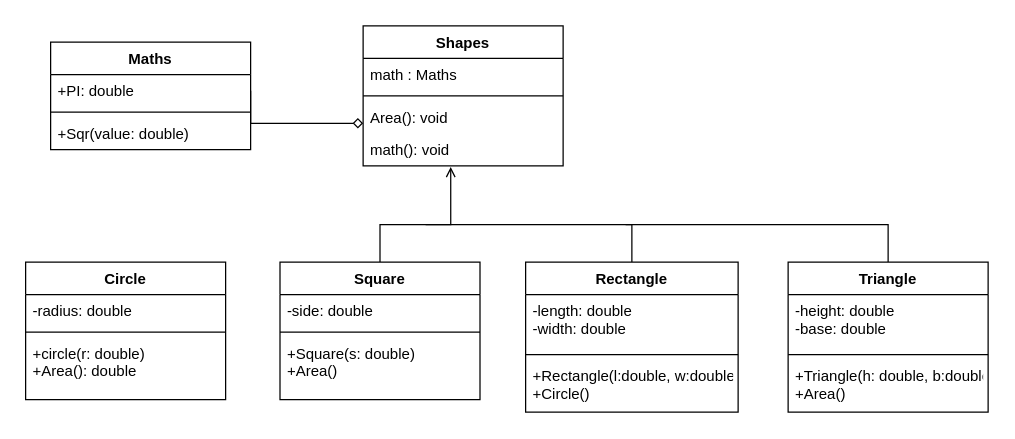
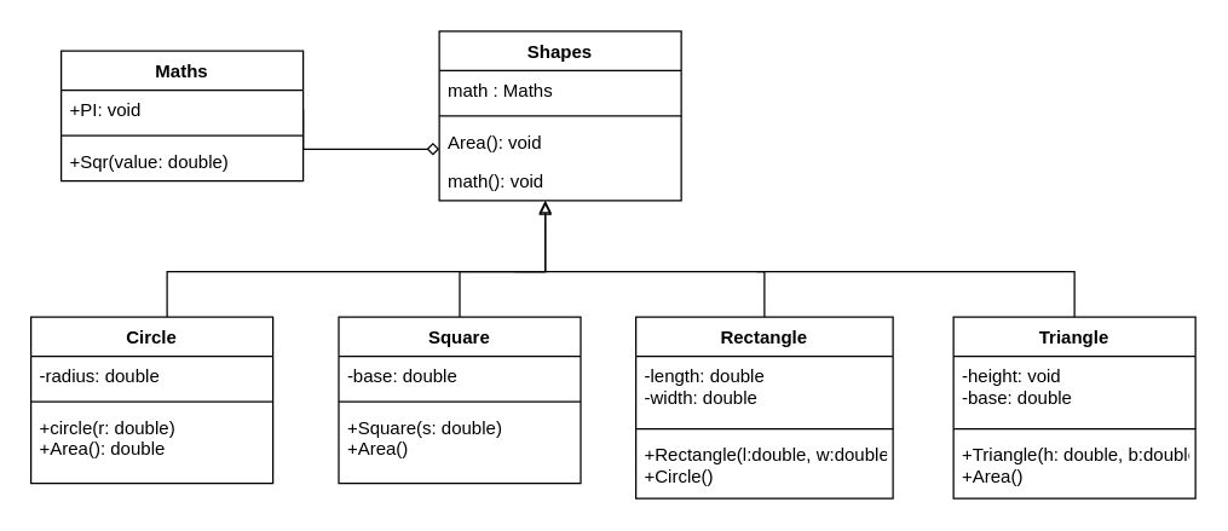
- <mxCell id="24" value="+PI: double" style="text;strokeColor=none;fillColor=none;align=left;verticalAlign=top;spacingLeft=4;spacingRight=4;overflow=hidden;rotatable=0;points=[[0,0.5],[1,0.5]];portConstraint=eastwest;" vertex="1" parent="23"><mxGeometry y="26" width="160" height="26" as="geometry" /></mxCell>
+ <mxCell id="24" value="+PI: void" style="text;strokeColor=none;fillColor=none;align=left;verticalAlign=top;spacingLeft=4;spacingRight=4;overflow=hidden;rotatable=0;points=[[0,0.5],[1,0.5]];portConstraint=eastwest;" vertex="1" parent="23"><mxGeometry y="26" width="160" height="26" as="geometry" /></mxCell>
- <mxCell id="17" style="edgeStyle=orthogonalEdgeStyle;rounded=0;orthogonalLoop=1;jettySize=auto;html=1;exitX=0.5;exitY=0;exitDx=0;exitDy=0;entryX=0.438;entryY=1.038;entryDx=0;entryDy=0;entryPerimeter=0;endArrow=open;endFill=0;" edge="1" parent="1" source="18" target="31"><mxGeometry relative="1" as="geometry"><Array as="points"><mxPoint x="304" y="179" /><mxPoint x="360" y="179" /></Array></mxGeometry></mxCell>
+ <mxCell id="17" style="edgeStyle=orthogonalEdgeStyle;rounded=0;orthogonalLoop=1;jettySize=auto;html=1;exitX=0.5;exitY=0;exitDx=0;exitDy=0;entryX=0.438;entryY=1.038;entryDx=0;entryDy=0;entryPerimeter=0;endArrow=block;endFill=0;" edge="1" parent="1" source="18" target="31"><mxGeometry relative="1" as="geometry"><Array as="points"><mxPoint x="304" y="179" /><mxPoint x="360" y="179" /></Array></mxGeometry></mxCell>
+ <mxCell id="2" style="edgeStyle=orthogonalEdgeStyle;rounded=0;orthogonalLoop=1;jettySize=auto;html=1;entryX=0.438;entryY=1;entryDx=0;entryDy=0;entryPerimeter=0;endArrow=block;endFill=0;" edge="1" parent="1" source="13" target="31"><mxGeometry relative="1" as="geometry"><Array as="points"><mxPoint x="110" y="179" /><mxPoint x="360" y="179" /></Array></mxGeometry></mxCell>
- <mxCell id="19" value="-side: double" style="text;strokeColor=none;fillColor=none;align=left;verticalAlign=top;spacingLeft=4;spacingRight=4;overflow=hidden;rotatable=0;points=[[0,0.5],[1,0.5]];portConstraint=eastwest;" vertex="1" parent="18"><mxGeometry y="26" width="160" height="26" as="geometry" /></mxCell>
+ <mxCell id="19" value="-base: double" style="text;strokeColor=none;fillColor=none;align=left;verticalAlign=top;spacingLeft=4;spacingRight=4;overflow=hidden;rotatable=0;points=[[0,0.5],[1,0.5]];portConstraint=eastwest;" vertex="1" parent="18"><mxGeometry y="26" width="160" height="26" as="geometry" /></mxCell>
- <mxCell id="5" value="-height: double&#10;-base: double" style="text;strokeColor=none;fillColor=none;align=left;verticalAlign=top;spacingLeft=4;spacingRight=4;overflow=hidden;rotatable=0;points=[[0,0.5],[1,0.5]];portConstraint=eastwest;" vertex="1" parent="4"><mxGeometry y="26" width="160" height="44" as="geometry" /></mxCell>
+ <mxCell id="5" value="-height: void&#10;-base: double" style="text;strokeColor=none;fillColor=none;align=left;verticalAlign=top;spacingLeft=4;spacingRight=4;overflow=hidden;rotatable=0;points=[[0,0.5],[1,0.5]];portConstraint=eastwest;" vertex="1" parent="4"><mxGeometry y="26" width="160" height="44" as="geometry" /></mxCell>
